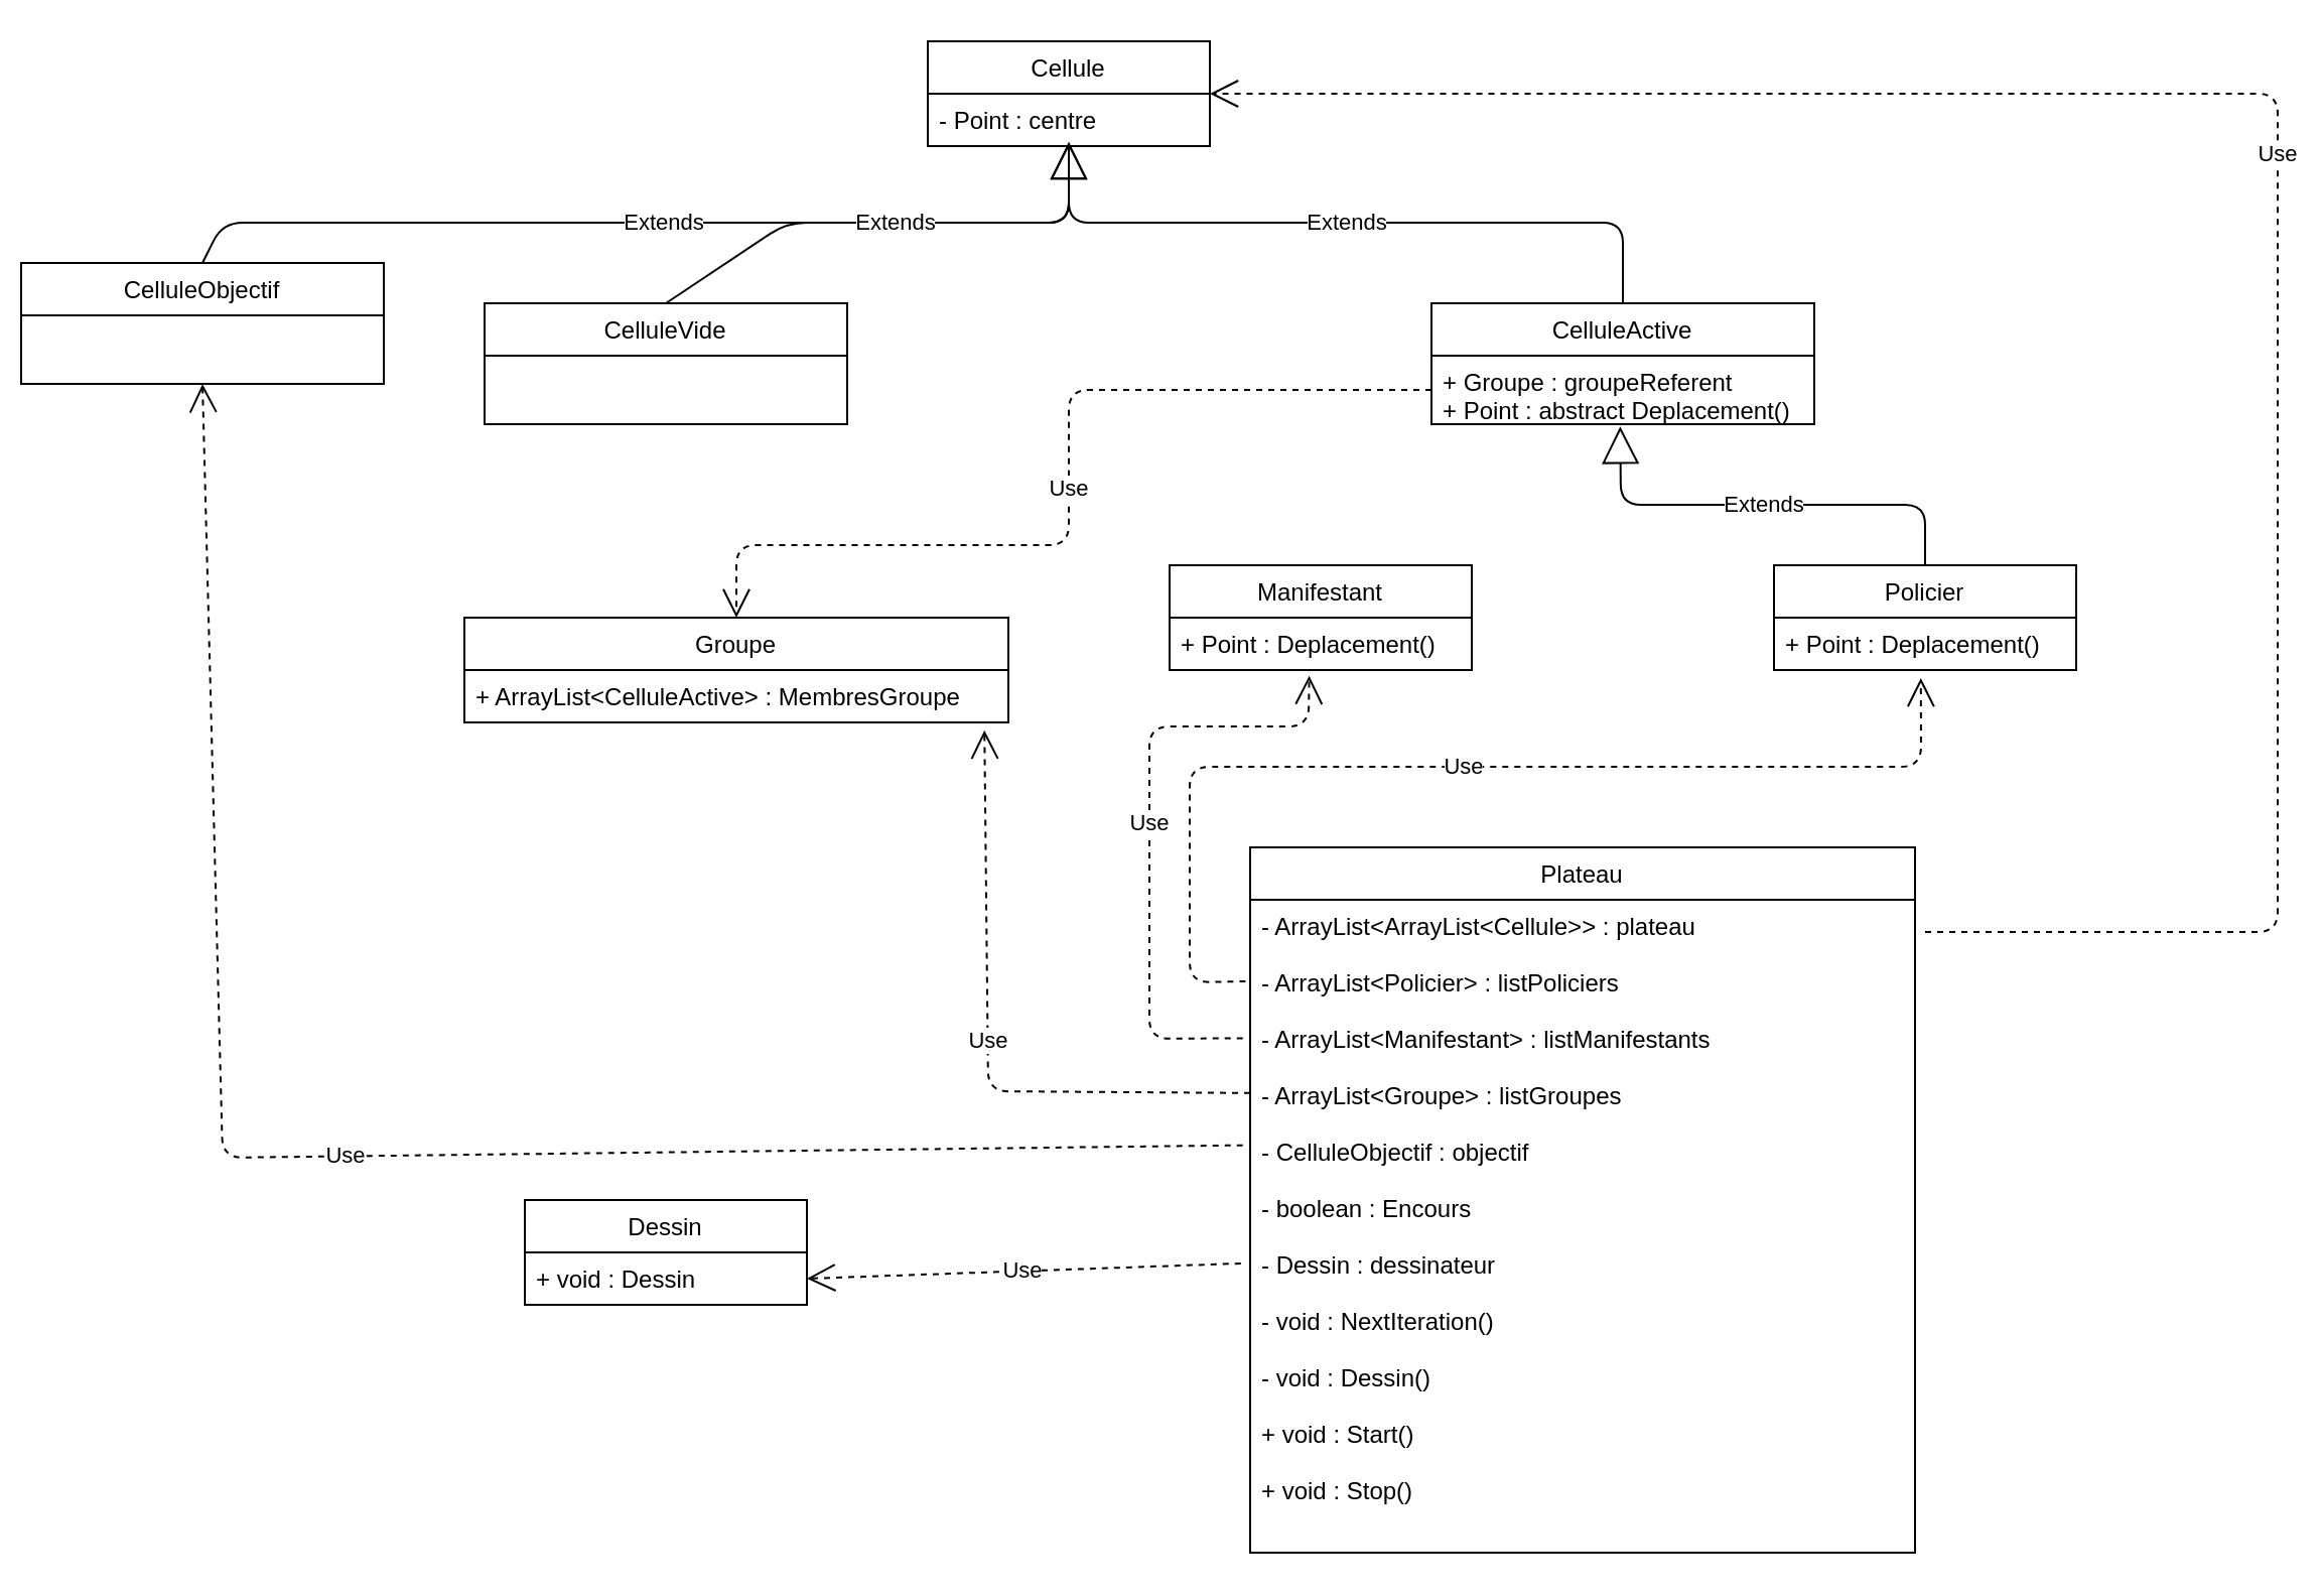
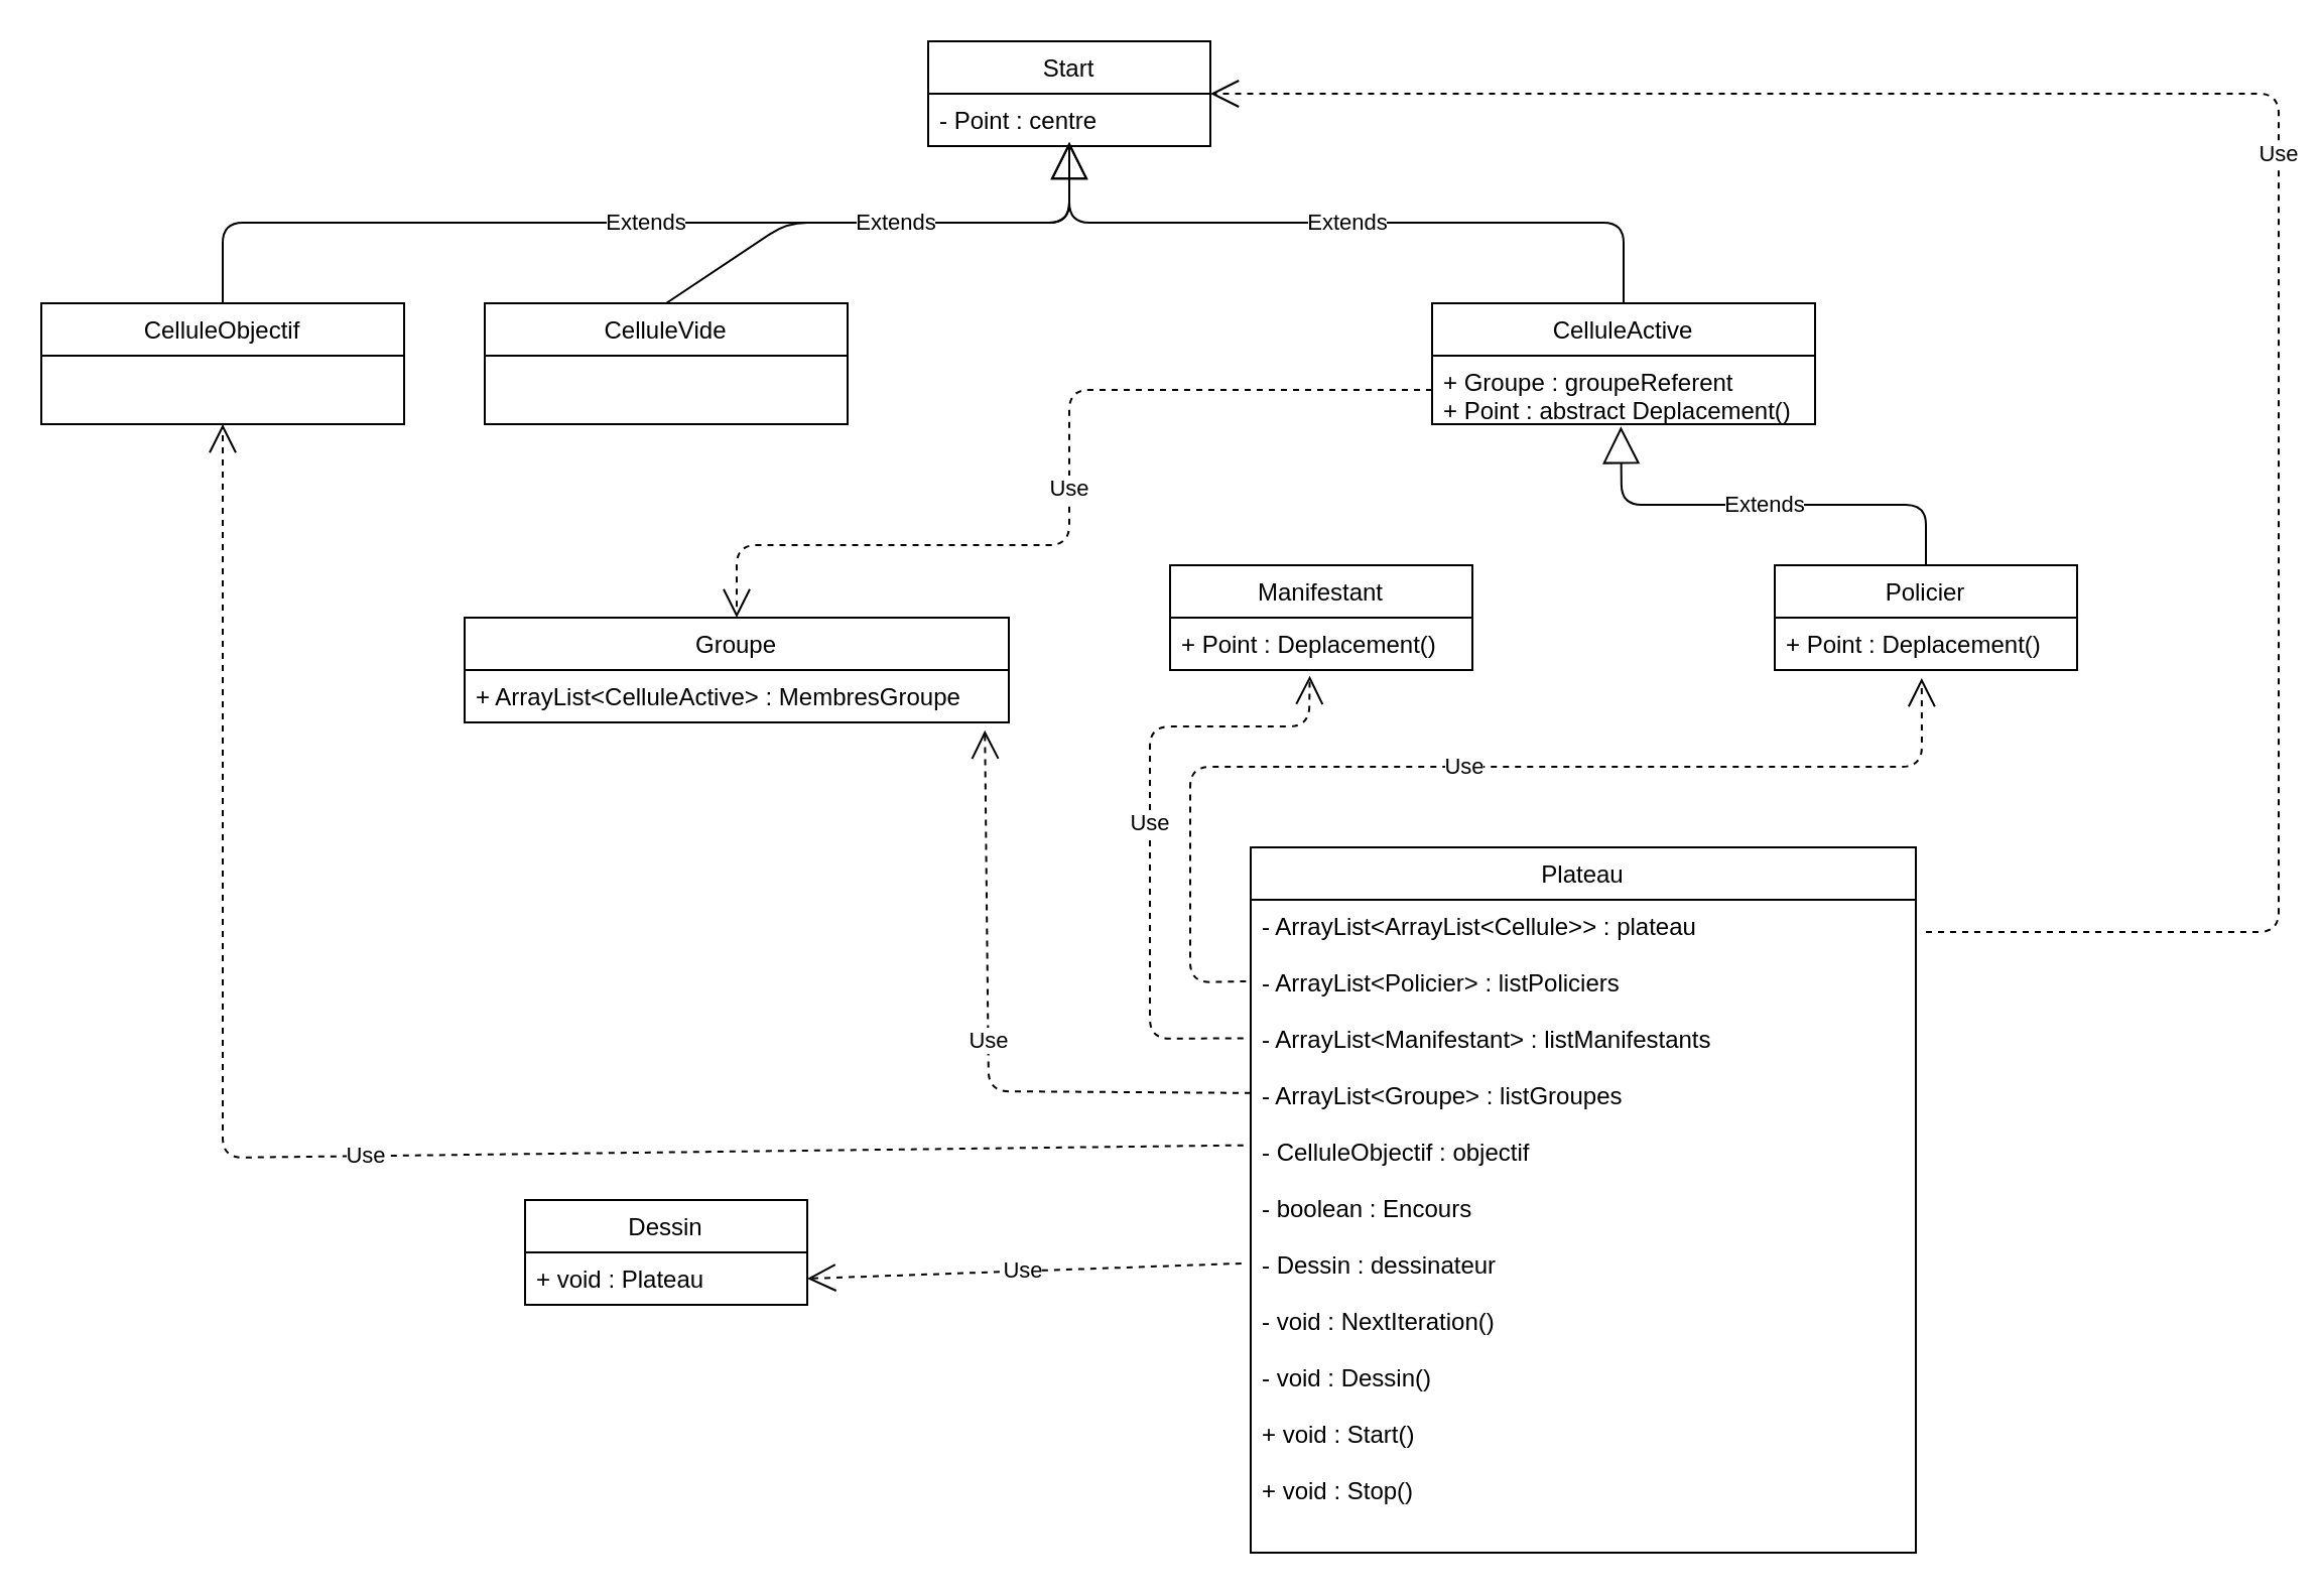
- <mxCell id="2" value="Cellule" style="swimlane;fontStyle=0;childLayout=stackLayout;horizontal=1;startSize=26;fillColor=none;horizontalStack=0;resizeParent=1;resizeParentMax=0;resizeLast=0;collapsible=1;marginBottom=0;" vertex="1" parent="1"><mxGeometry x="460" y="20" width="140" height="52" as="geometry" /></mxCell>
+ <mxCell id="2" value="Start" style="swimlane;fontStyle=0;childLayout=stackLayout;horizontal=1;startSize=26;fillColor=none;horizontalStack=0;resizeParent=1;resizeParentMax=0;resizeLast=0;collapsible=1;marginBottom=0;" vertex="1" parent="1"><mxGeometry x="460" y="20" width="140" height="52" as="geometry" /></mxCell>
- <mxCell id="14" value="CelluleObjectif" style="swimlane;fontStyle=0;childLayout=stackLayout;horizontal=1;startSize=26;fillColor=none;horizontalStack=0;resizeParent=1;resizeParentMax=0;resizeLast=0;collapsible=1;marginBottom=0;" vertex="1" parent="1"><mxGeometry x="10" y="130" width="180" height="60" as="geometry" /></mxCell>
+ <mxCell id="14" value="CelluleObjectif" style="swimlane;fontStyle=0;childLayout=stackLayout;horizontal=1;startSize=26;fillColor=none;horizontalStack=0;resizeParent=1;resizeParentMax=0;resizeLast=0;collapsible=1;marginBottom=0;" vertex="1" parent="1"><mxGeometry x="20" y="150" width="180" height="60" as="geometry" /></mxCell>
- <mxCell id="5" value="+ void : Dessin" style="text;strokeColor=none;fillColor=none;align=left;verticalAlign=top;spacingLeft=4;spacingRight=4;overflow=hidden;rotatable=0;points=[[0,0.5],[1,0.5]];portConstraint=eastwest;" vertex="1" parent="4"><mxGeometry y="26" width="140" height="26" as="geometry" /></mxCell>
+ <mxCell id="5" value="+ void : Plateau" style="text;strokeColor=none;fillColor=none;align=left;verticalAlign=top;spacingLeft=4;spacingRight=4;overflow=hidden;rotatable=0;points=[[0,0.5],[1,0.5]];portConstraint=eastwest;" vertex="1" parent="4"><mxGeometry y="26" width="140" height="26" as="geometry" /></mxCell>
